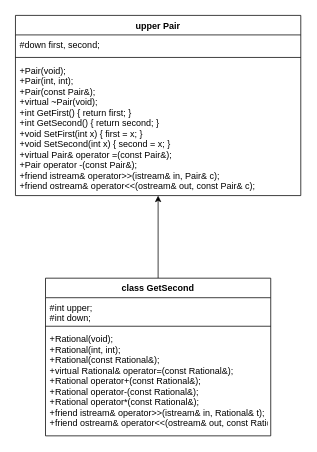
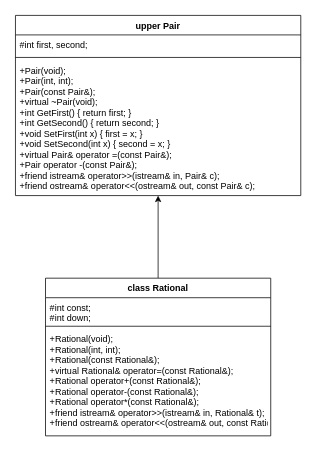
- <mxCell id="8" value="#down first, second;" style="text;strokeColor=none;fillColor=none;align=left;verticalAlign=top;spacingLeft=4;spacingRight=4;overflow=hidden;rotatable=0;points=[[0,0.5],[1,0.5]];portConstraint=eastwest;" vertex="1" parent="7"><mxGeometry y="26" width="380" height="26" as="geometry" /></mxCell>
+ <mxCell id="8" value="#int first, second;" style="text;strokeColor=none;fillColor=none;align=left;verticalAlign=top;spacingLeft=4;spacingRight=4;overflow=hidden;rotatable=0;points=[[0,0.5],[1,0.5]];portConstraint=eastwest;" vertex="1" parent="7"><mxGeometry y="26" width="380" height="26" as="geometry" /></mxCell>
- <mxCell id="3" value="class GetSecond" style="swimlane;fontStyle=1;align=center;verticalAlign=top;childLayout=stackLayout;horizontal=1;startSize=26;horizontalStack=0;resizeParent=1;resizeParentMax=0;resizeLast=0;collapsible=1;marginBottom=0;" vertex="1" parent="1"><mxGeometry x="60" y="370" width="300" height="210" as="geometry" /></mxCell>
+ <mxCell id="3" value="class Rational" style="swimlane;fontStyle=1;align=center;verticalAlign=top;childLayout=stackLayout;horizontal=1;startSize=26;horizontalStack=0;resizeParent=1;resizeParentMax=0;resizeLast=0;collapsible=1;marginBottom=0;" vertex="1" parent="1"><mxGeometry x="60" y="370" width="300" height="210" as="geometry" /></mxCell>
- <mxCell id="4" value="#int upper;&#10;#int down;" style="text;strokeColor=none;fillColor=none;align=left;verticalAlign=top;spacingLeft=4;spacingRight=4;overflow=hidden;rotatable=0;points=[[0,0.5],[1,0.5]];portConstraint=eastwest;" vertex="1" parent="3"><mxGeometry y="26" width="300" height="34" as="geometry" /></mxCell>
+ <mxCell id="4" value="#int const;&#10;#int down;" style="text;strokeColor=none;fillColor=none;align=left;verticalAlign=top;spacingLeft=4;spacingRight=4;overflow=hidden;rotatable=0;points=[[0,0.5],[1,0.5]];portConstraint=eastwest;" vertex="1" parent="3"><mxGeometry y="26" width="300" height="34" as="geometry" /></mxCell>
